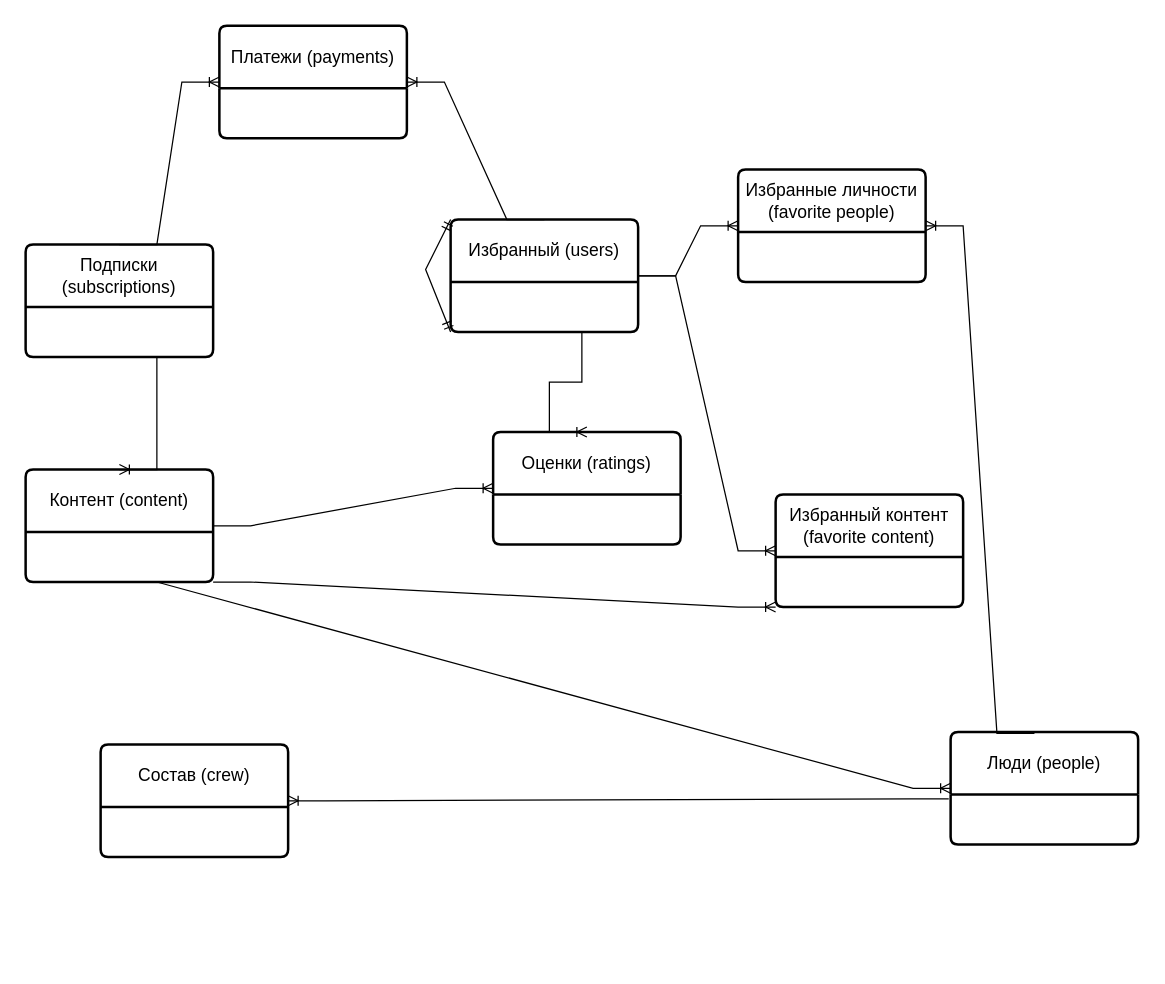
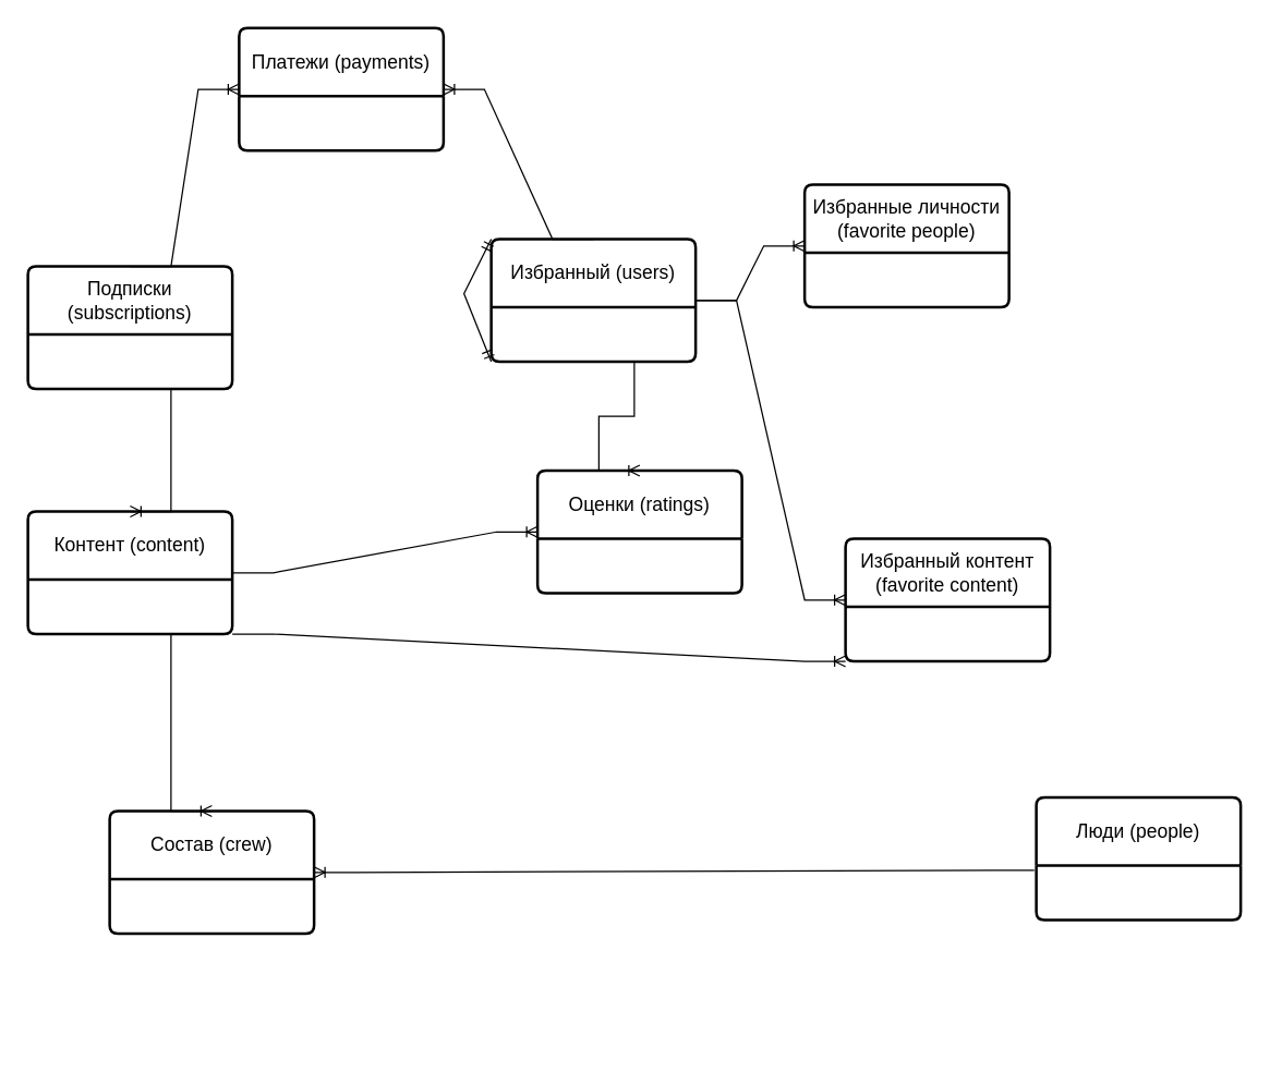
- <mxCell id="19" value="" style="edgeStyle=entityRelationEdgeStyle;fontSize=12;html=1;endArrow=ERoneToMany;rounded=0;exitX=0.447;exitY=0.012;exitDx=0;exitDy=0;exitPerimeter=0;entryX=1;entryY=0.5;entryDx=0;entryDy=0;" edge="1" parent="1" source="17" target="7"><mxGeometry width="100" height="100" relative="1" as="geometry"><mxPoint x="840" y="395" as="sourcePoint" /><mxPoint x="940" y="295" as="targetPoint" /></mxGeometry></mxCell>
- <mxCell id="18" value="" style="edgeStyle=entityRelationEdgeStyle;fontSize=12;html=1;endArrow=ERoneToMany;rounded=0;exitX=0.5;exitY=1;exitDx=0;exitDy=0;" edge="1" parent="1" source="11" target="17"><mxGeometry width="100" height="100" relative="1" as="geometry"><mxPoint x="130" y="565" as="sourcePoint" /><mxPoint x="230" y="465" as="targetPoint" /></mxGeometry></mxCell>
+ <mxCell id="18" value="" style="edgeStyle=entityRelationEdgeStyle;fontSize=12;html=1;endArrow=ERoneToMany;rounded=0;exitX=0.5;exitY=1;exitDx=0;exitDy=0;entryX=0.5;entryY=0;entryDx=0;entryDy=0;" edge="1" parent="1" source="11" target="16"><mxGeometry width="100" height="100" relative="1" as="geometry"><mxPoint x="130" y="565" as="sourcePoint" /><mxPoint x="230" y="465" as="targetPoint" /></mxGeometry></mxCell>
